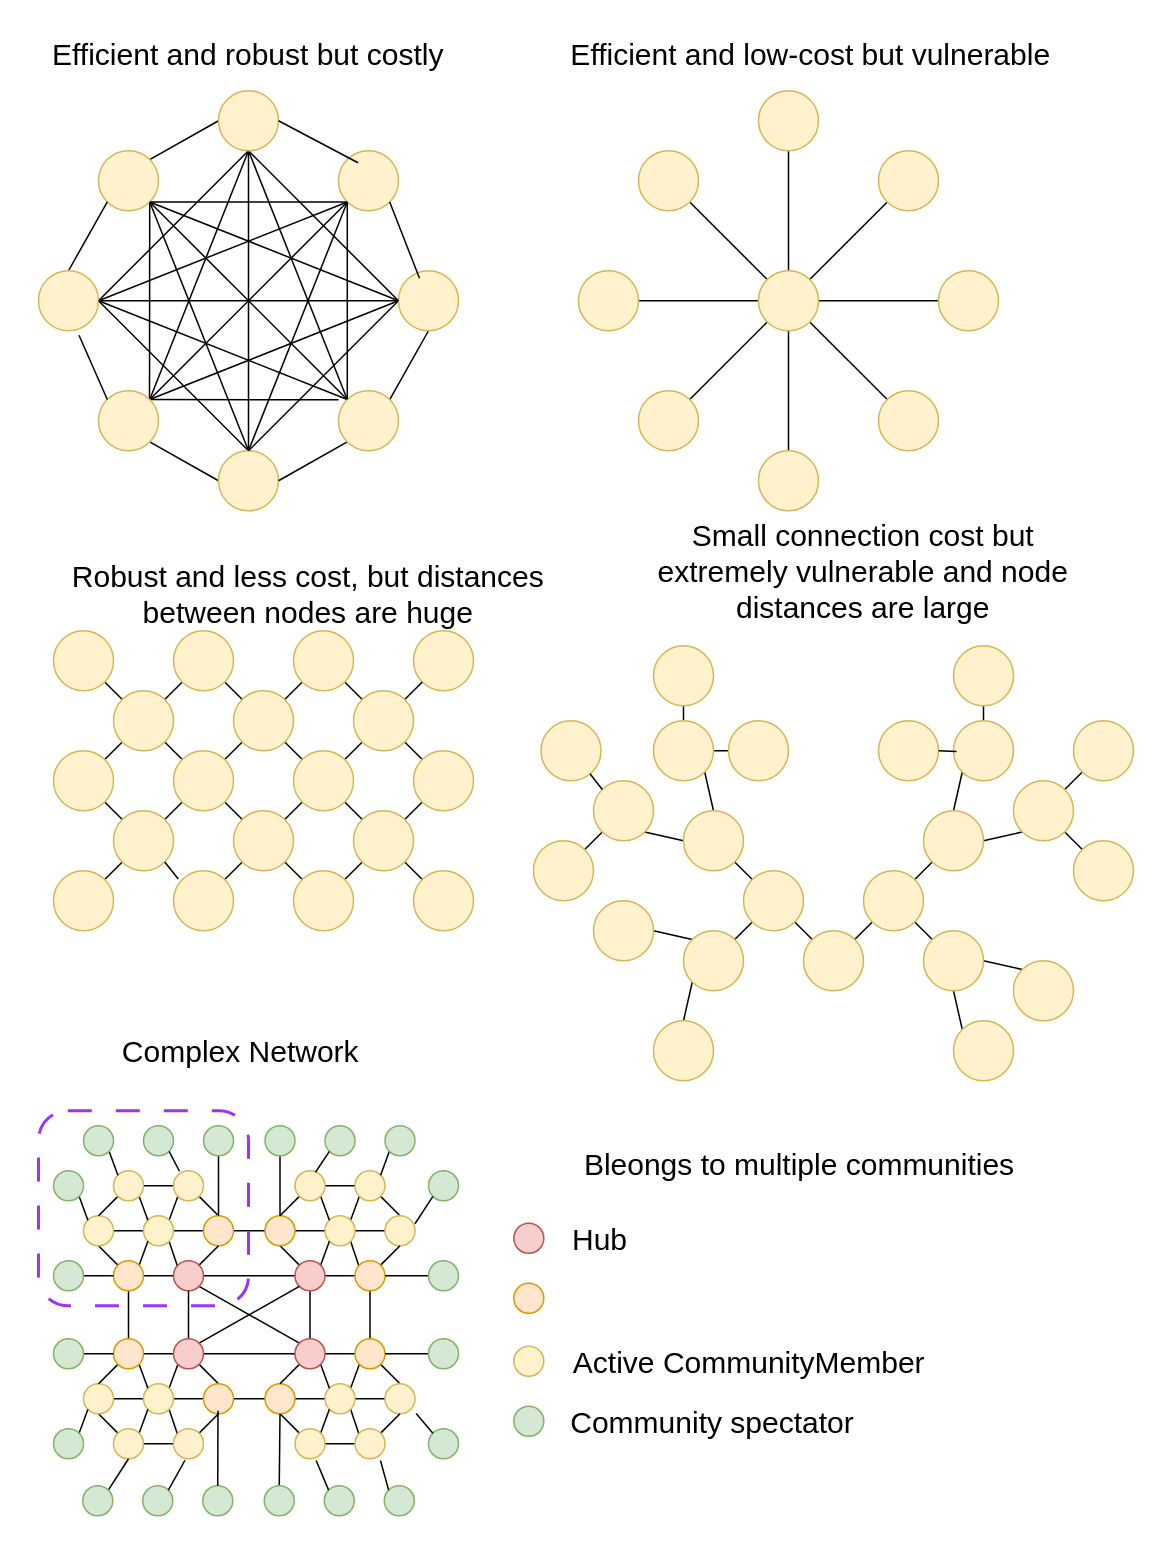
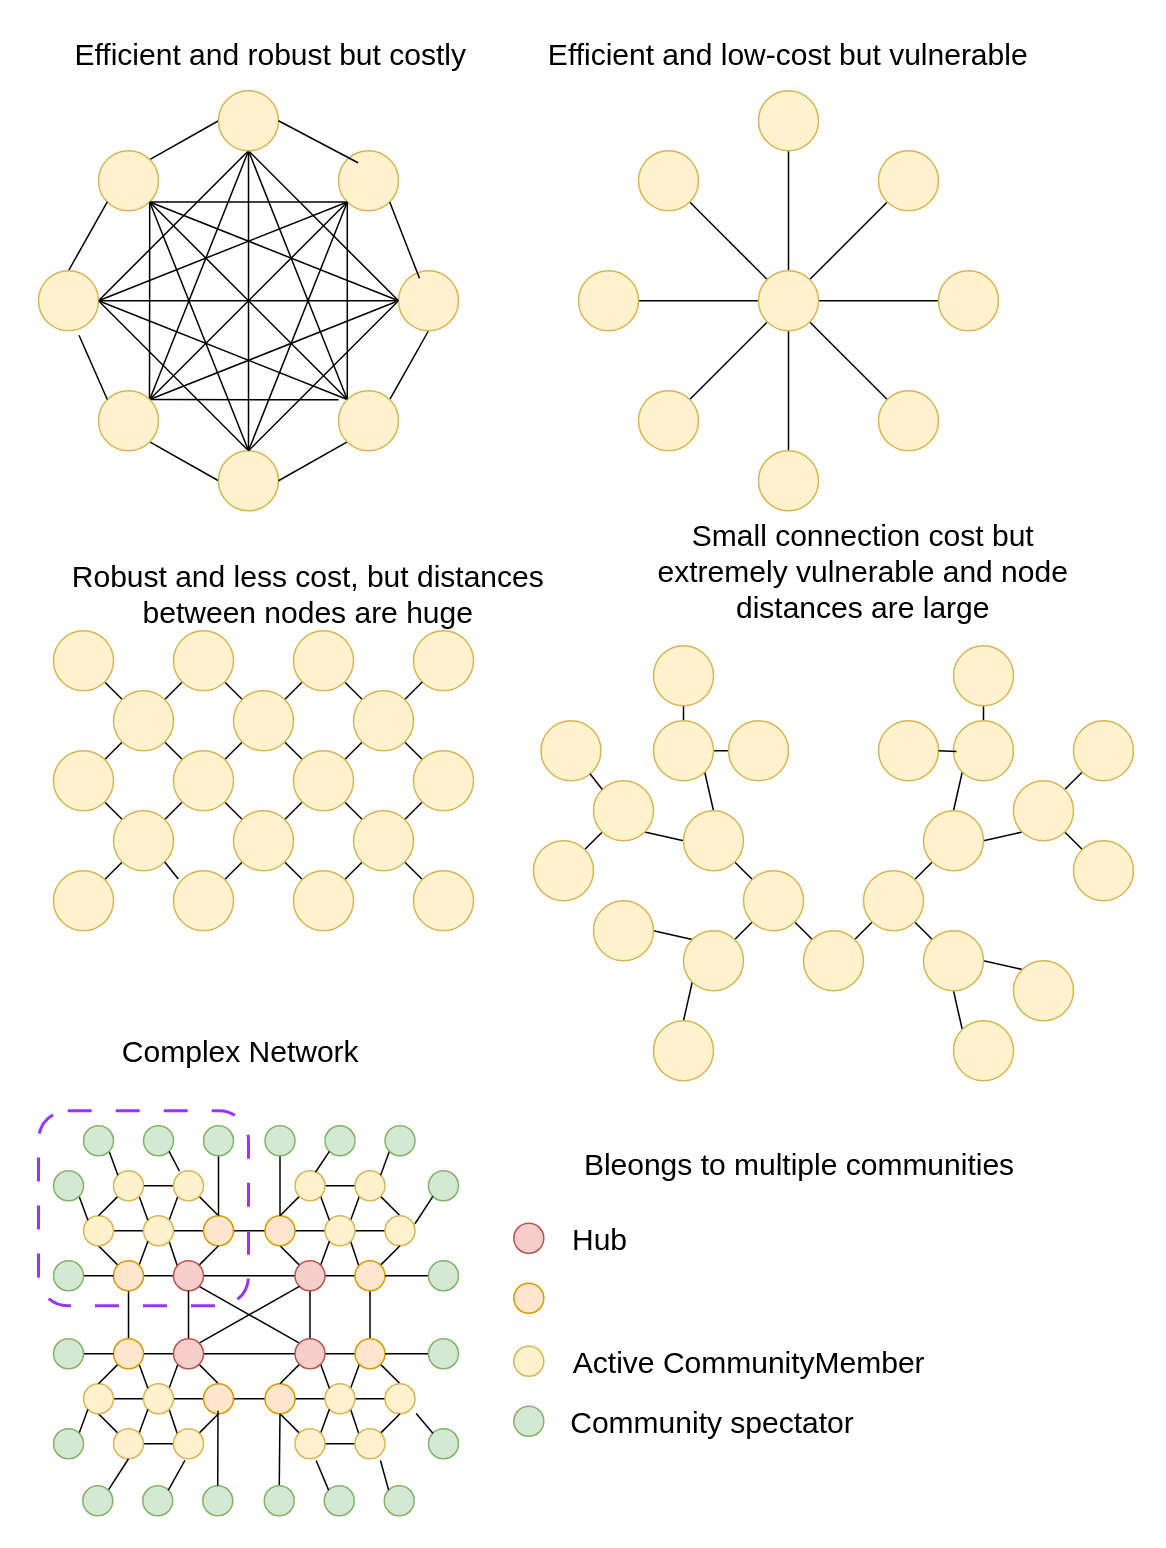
- <mxCell id="99" value="Efficient and robust but costly" style="text;html=1;align=center;verticalAlign=middle;whiteSpace=wrap;rounded=0;fontFamily=Helvetica;fontSize=20;fontColor=default;labelBackgroundColor=default;" vertex="1" parent="1"><mxGeometry x="25" y="20" width="280" height="30" as="geometry" /></mxCell>
+ <mxCell id="99" value="Efficient and robust but costly" style="text;html=1;align=center;verticalAlign=middle;whiteSpace=wrap;rounded=0;fontFamily=Helvetica;fontSize=20;fontColor=default;labelBackgroundColor=default;" vertex="1" parent="1"><mxGeometry x="40" y="20" width="280" height="30" as="geometry" /></mxCell>
- <mxCell id="56" value="Efficient and low-cost but vulnerable" style="text;html=1;align=center;verticalAlign=middle;whiteSpace=wrap;rounded=0;fontFamily=Helvetica;fontSize=20;fontColor=default;labelBackgroundColor=default;" parent="1" vertex="1"><mxGeometry x="375" y="20" width="330" height="30" as="geometry" /></mxCell>
+ <mxCell id="56" value="Efficient and low-cost but vulnerable" style="text;html=1;align=center;verticalAlign=middle;whiteSpace=wrap;rounded=0;fontFamily=Helvetica;fontSize=20;fontColor=default;labelBackgroundColor=default;" parent="1" vertex="1"><mxGeometry x="360" y="20" width="330" height="30" as="geometry" /></mxCell>
